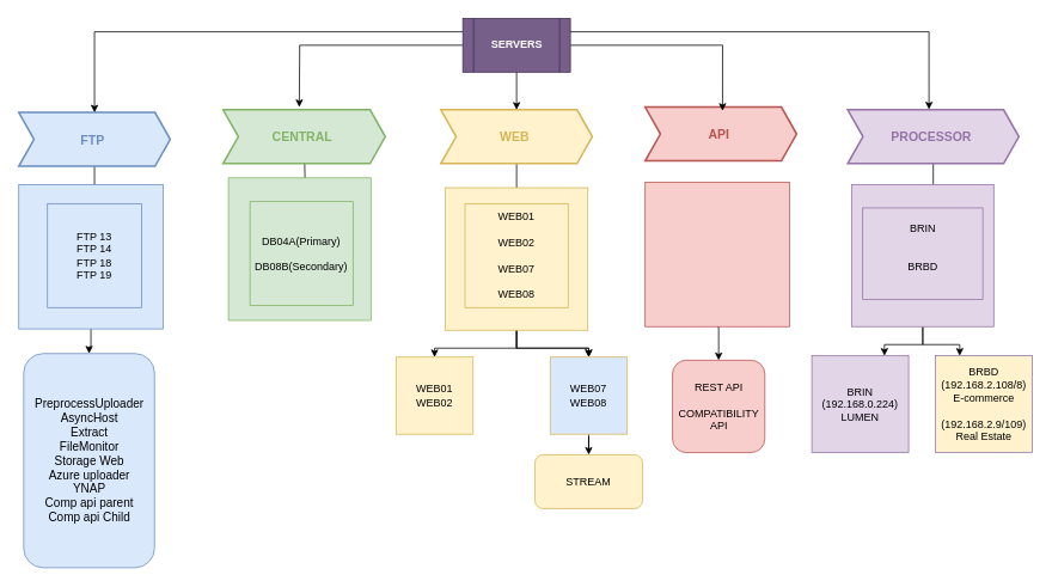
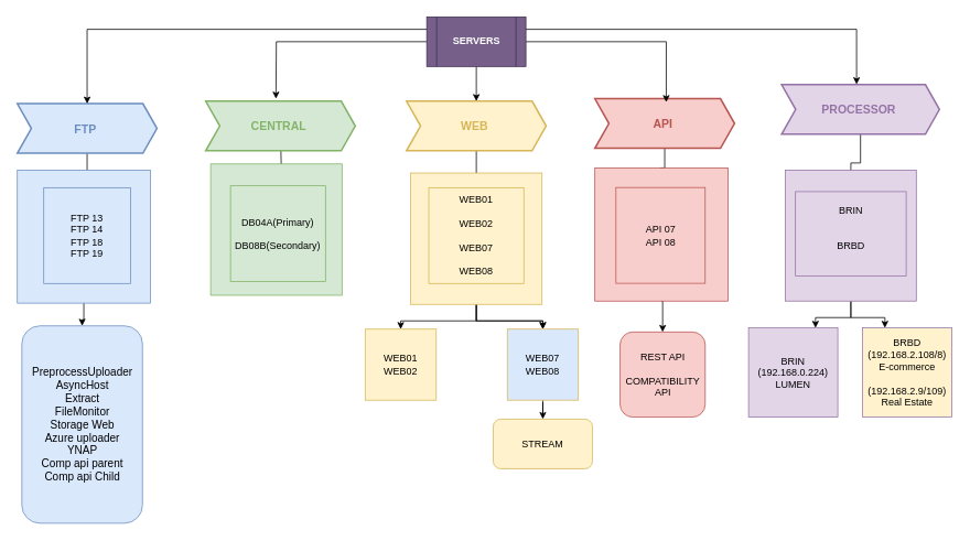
- <mxCell id="24" value="PROCESSOR " style="shape=step;perimeter=stepPerimeter;strokeColor=#9673A6;fontFamily=Helvetica;fontSize=14;fillColor=#e1d5e7;fixedSize=1;size=17;fontStyle=1;strokeWidth=2;spacingTop=0;points=[];gradientColor=none;fontColor=light-dark(#9673a6, #ededed);" parent="1" vertex="1"><mxGeometry x="945" y="122" width="191" height="60" as="geometry" /></mxCell>
+ <mxCell id="24" value="PROCESSOR " style="shape=step;perimeter=stepPerimeter;strokeColor=#9673A6;fontFamily=Helvetica;fontSize=14;fillColor=#e1d5e7;fixedSize=1;size=17;fontStyle=1;strokeWidth=2;spacingTop=0;points=[];gradientColor=none;fontColor=light-dark(#9673a6, #ededed);" parent="1" vertex="1"><mxGeometry x="945" y="102" width="191" height="60" as="geometry" /></mxCell>
+ <mxCell id="8" value="" style="edgeStyle=orthogonalEdgeStyle;rounded=0;orthogonalLoop=1;jettySize=auto;html=1;" edge="1" parent="1" source="9" target="22"><mxGeometry relative="1" as="geometry" /></mxCell>
+ <mxCell id="22" value="API 07&lt;br&gt;API 08" style="text;strokeColor=#b85450;align=center;fillColor=#f8cecc;html=1;verticalAlign=middle;whiteSpace=wrap;rounded=0;" parent="1" vertex="1"><mxGeometry x="744.5" y="226.5" width="108" height="116" as="geometry" /></mxCell>
